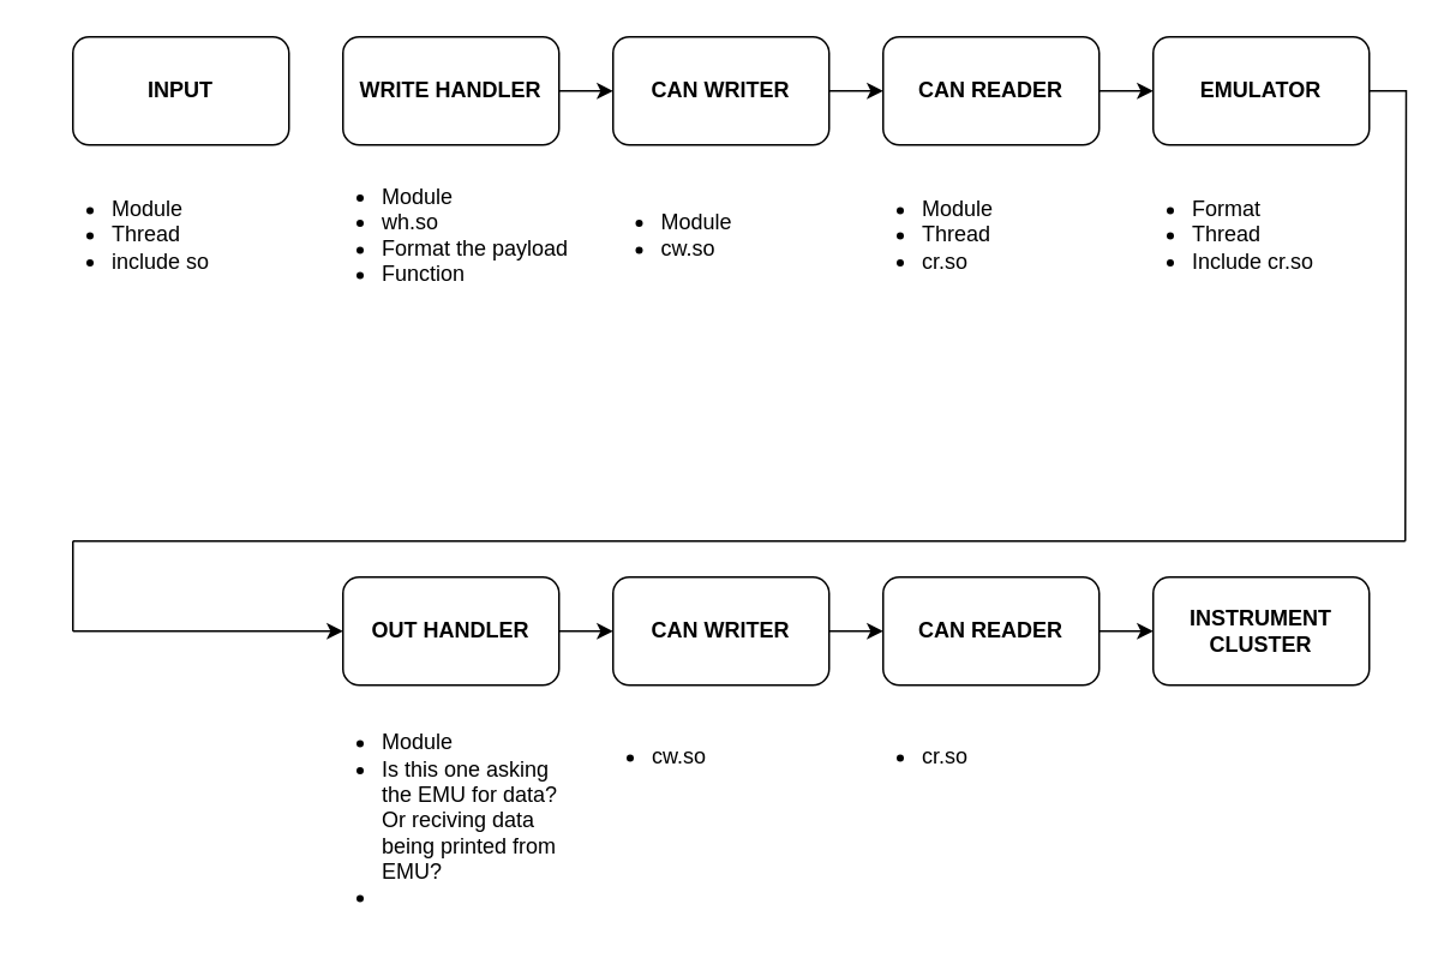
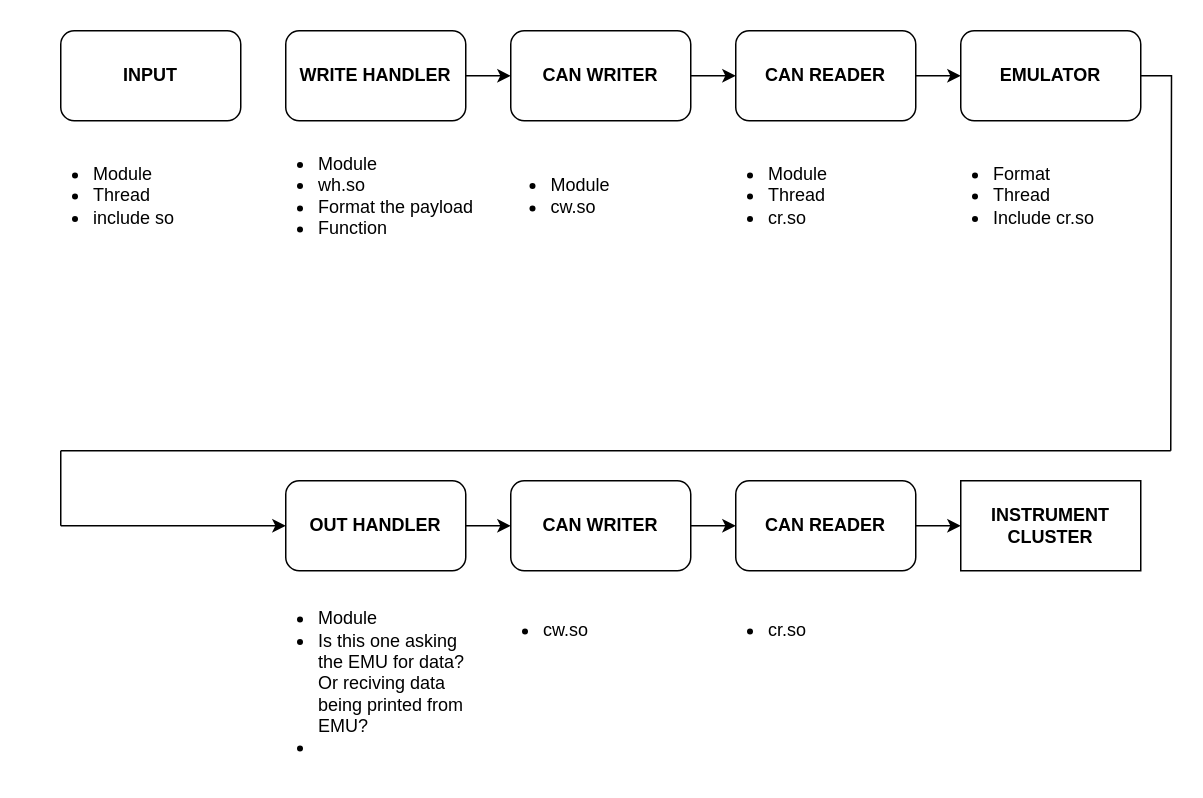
- <mxCell id="22" value="&lt;b&gt;INSTRUMENT CLUSTER&lt;br&gt;&lt;/b&gt;" style="rounded=1;whiteSpace=wrap;html=1;" parent="1" vertex="1"><mxGeometry x="640" y="320" width="120" height="60" as="geometry" /></mxCell>
+ <mxCell id="22" value="&lt;b&gt;INSTRUMENT CLUSTER&lt;br&gt;&lt;/b&gt;" style="whiteSpace=wrap;html=1;rounded=0;" parent="1" vertex="1"><mxGeometry x="640" y="320" width="120" height="60" as="geometry" /></mxCell>
